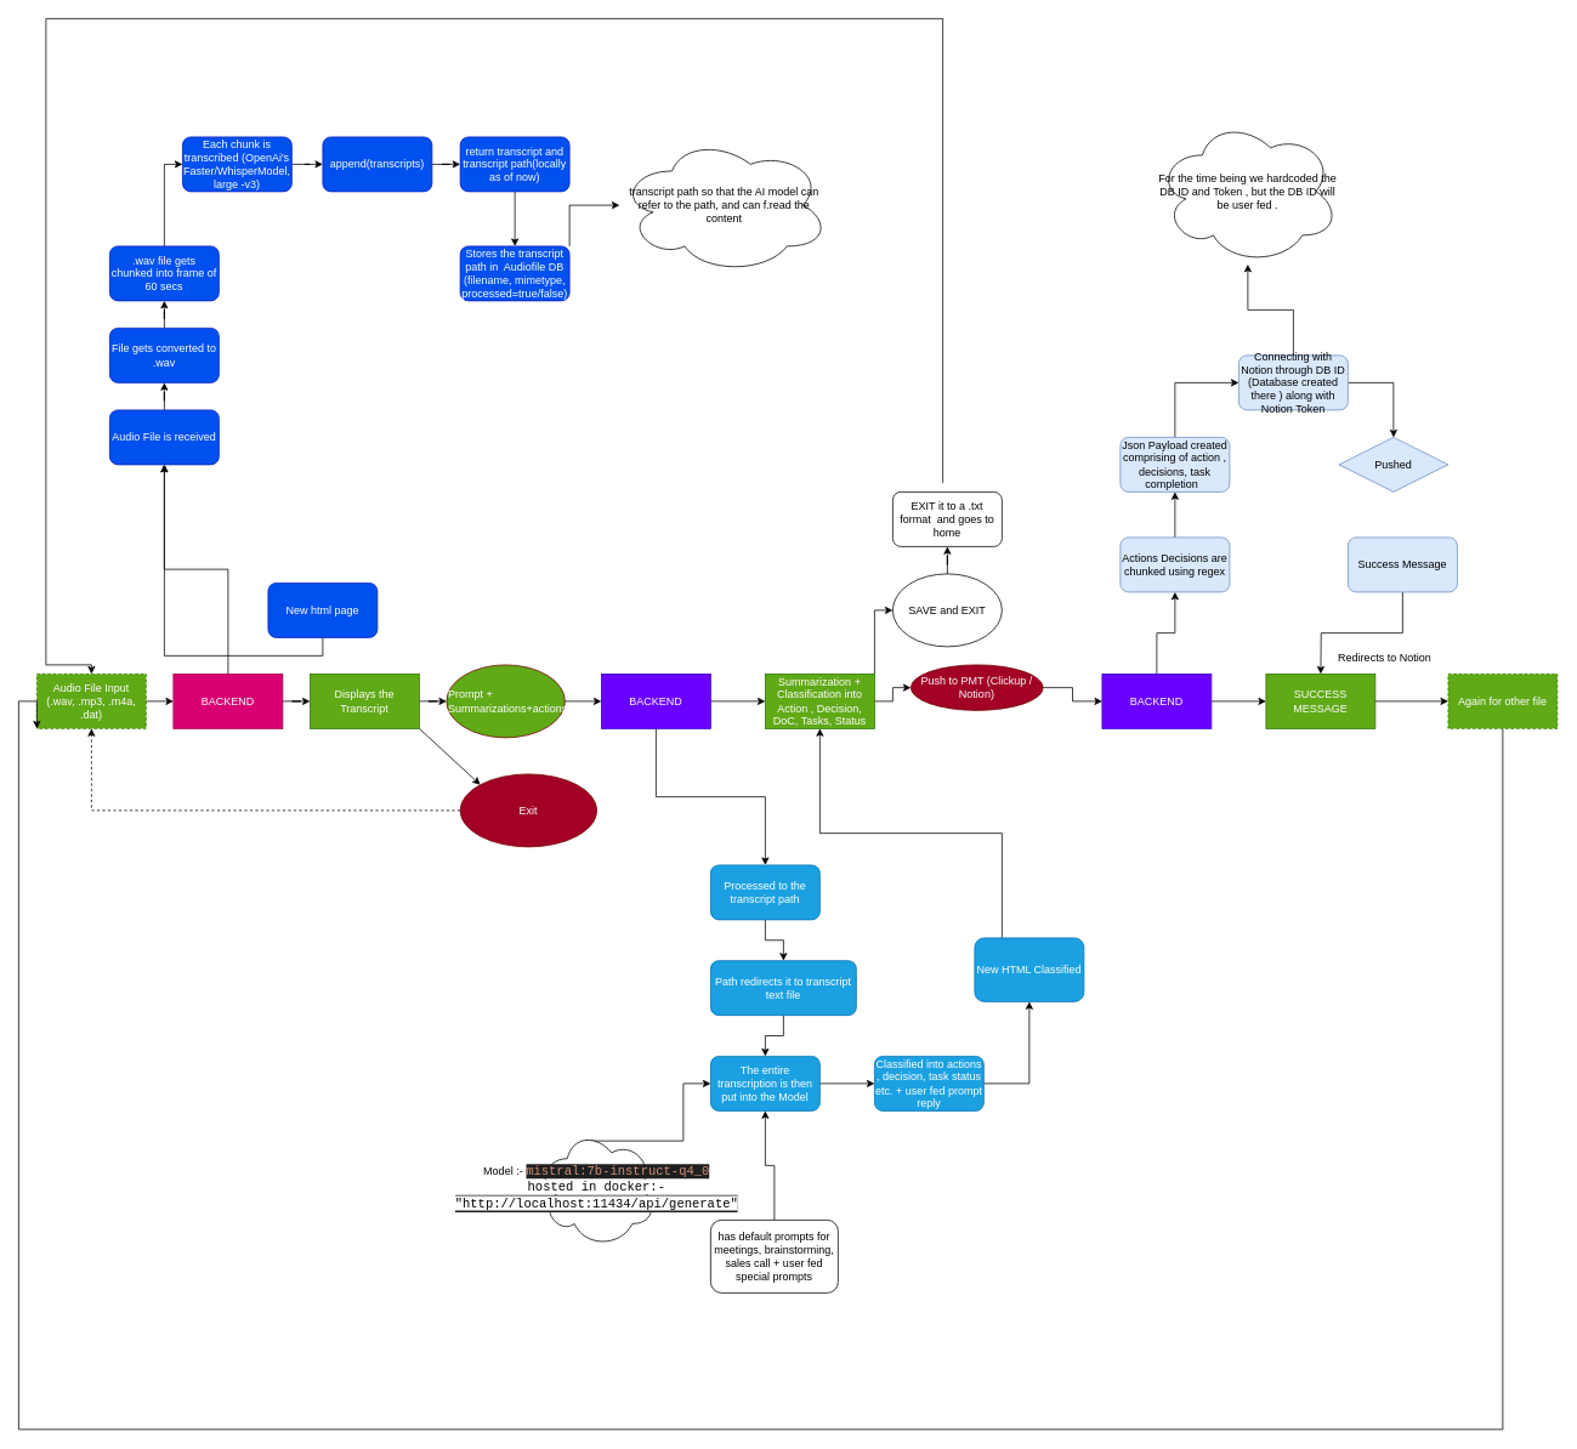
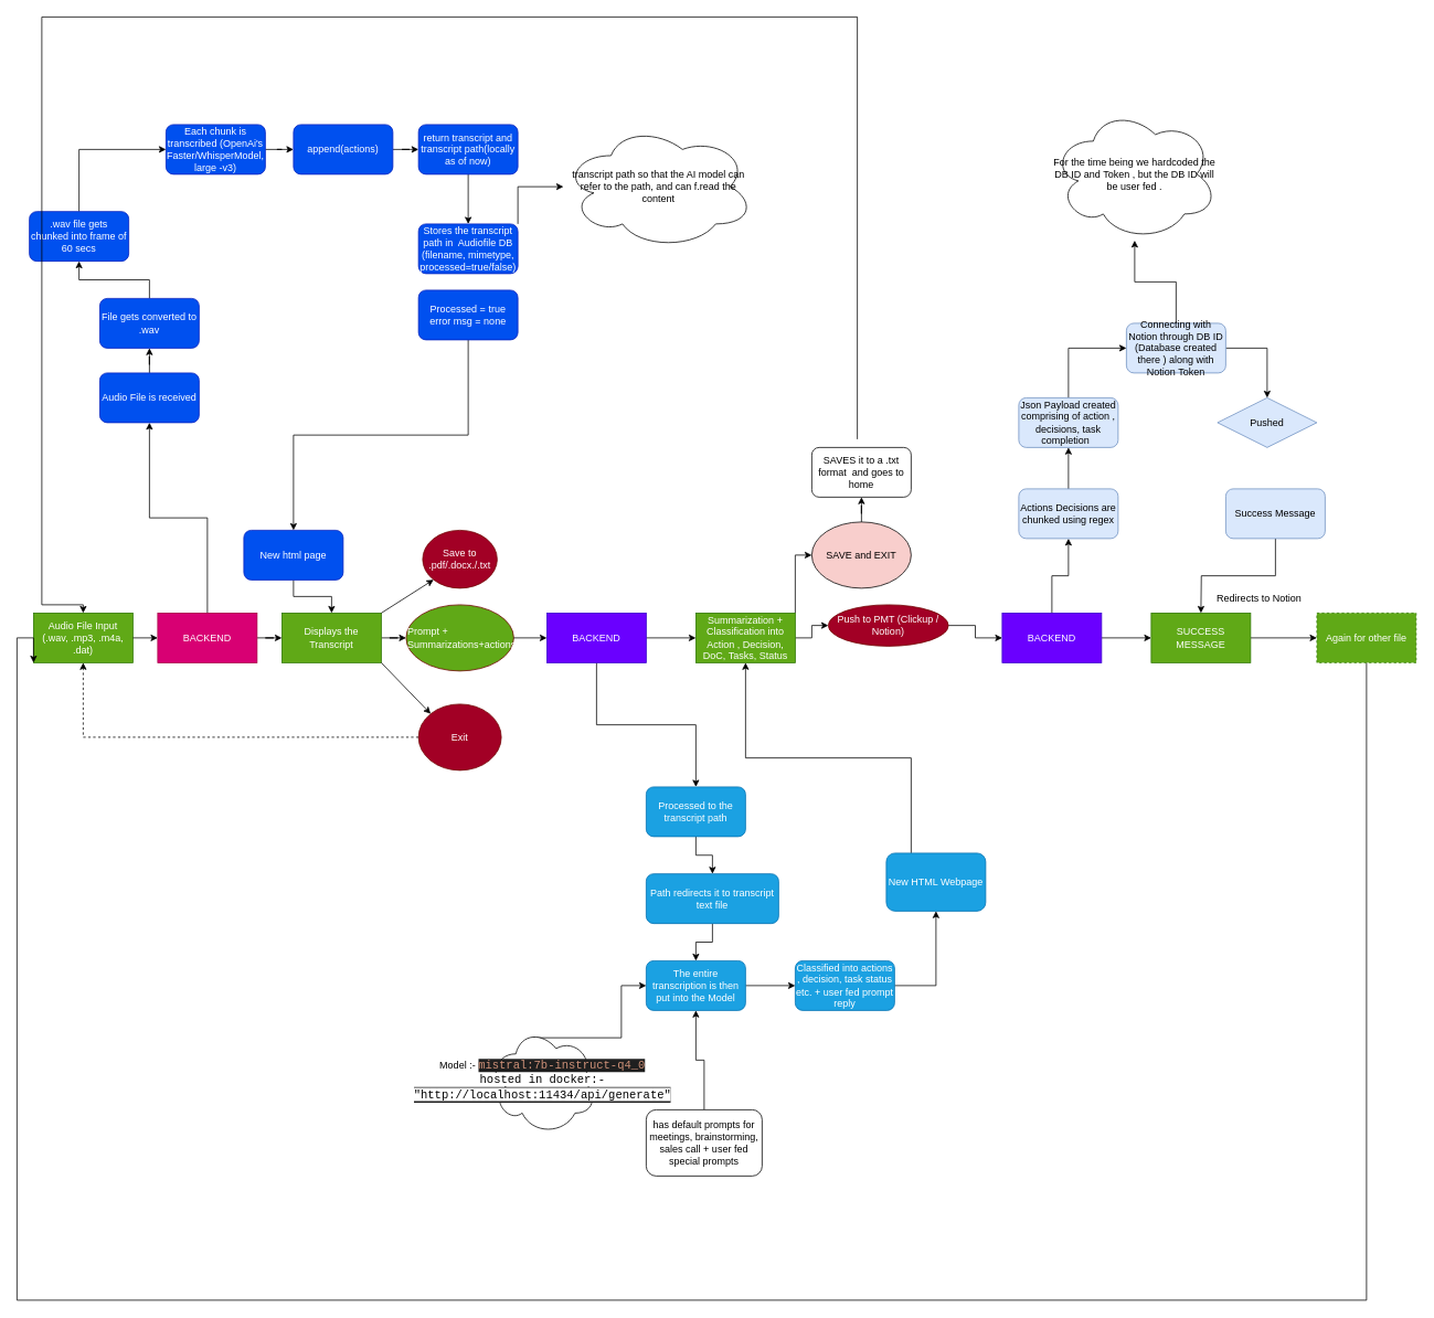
- <mxCell id="31" value="append(transcripts)" style="rounded=1;whiteSpace=wrap;html=1;fillColor=#0050ef;fontColor=#ffffff;strokeColor=#001DBC;" vertex="1" parent="1"><mxGeometry x="354" y="150" width="120" height="60" as="geometry" /></mxCell>
+ <mxCell id="31" value="append(actions)" style="rounded=1;whiteSpace=wrap;html=1;fillColor=#0050ef;fontColor=#ffffff;strokeColor=#001DBC;" vertex="1" parent="1"><mxGeometry x="354" y="150" width="120" height="60" as="geometry" /></mxCell>
- <mxCell id="27" value=".wav file gets chunked into frame of 60 secs" style="rounded=1;whiteSpace=wrap;html=1;fillColor=#0050ef;fontColor=#ffffff;strokeColor=#001DBC;" vertex="1" parent="1"><mxGeometry x="120" y="270" width="120" height="60" as="geometry" /></mxCell>
+ <mxCell id="27" value=".wav file gets chunked into frame of 60 secs" style="rounded=1;whiteSpace=wrap;html=1;fillColor=#0050ef;fontColor=#ffffff;strokeColor=#001DBC;" vertex="1" parent="1"><mxGeometry x="35" y="255" width="120" height="60" as="geometry" /></mxCell>
+ <mxCell id="38" value="Processed = true&lt;div&gt;error msg = none&lt;/div&gt;" style="rounded=1;whiteSpace=wrap;html=1;fillColor=#0050ef;fontColor=#ffffff;strokeColor=#001DBC;" vertex="1" parent="1"><mxGeometry x="505" y="350" width="120" height="60" as="geometry" /></mxCell>
+ <mxCell id="37" style="edgeStyle=orthogonalEdgeStyle;rounded=0;orthogonalLoop=1;jettySize=auto;html=1;exitX=0.5;exitY=1;exitDx=0;exitDy=0;entryX=0.5;entryY=0;entryDx=0;entryDy=0;" edge="1" parent="1" source="38" target="40"><mxGeometry relative="1" as="geometry" /></mxCell>
- <mxCell id="58" value="EXIT it to a .txt format&amp;nbsp; and goes to home" style="rounded=1;whiteSpace=wrap;html=1;" vertex="1" parent="1"><mxGeometry x="980" y="540" width="120" height="60" as="geometry" /></mxCell>
+ <mxCell id="58" value="SAVES it to a .txt format&amp;nbsp; and goes to home" style="rounded=1;whiteSpace=wrap;html=1;" vertex="1" parent="1"><mxGeometry x="980" y="540" width="120" height="60" as="geometry" /></mxCell>
- <mxCell id="56" value="SAVE and EXIT" style="ellipse;whiteSpace=wrap;html=1;" vertex="1" parent="1"><mxGeometry x="980" y="630" width="120" height="80" as="geometry" /></mxCell>
+ <mxCell id="56" value="SAVE and EXIT" style="ellipse;whiteSpace=wrap;html=1;fillColor=#f8cecc;" vertex="1" parent="1"><mxGeometry x="980" y="630" width="120" height="80" as="geometry" /></mxCell>
+ <mxCell id="9" value="Save to .pdf/.docx./.txt" style="ellipse;whiteSpace=wrap;html=1;fillColor=light-dark(#A20025,#FF0A9A);fontColor=#ffffff;strokeColor=#6F0000;" vertex="1" parent="1"><mxGeometry x="510" y="640" width="90" height="70" as="geometry" /></mxCell>
- <mxCell id="39" style="edgeStyle=orthogonalEdgeStyle;rounded=0;orthogonalLoop=1;jettySize=auto;html=1;exitX=0.5;exitY=1;exitDx=0;exitDy=0;" edge="1" parent="1" source="40" target="23"><mxGeometry relative="1" as="geometry" /></mxCell>
+ <mxCell id="39" style="edgeStyle=orthogonalEdgeStyle;rounded=0;orthogonalLoop=1;jettySize=auto;html=1;exitX=0.5;exitY=1;exitDx=0;exitDy=0;entryX=0.5;entryY=0;entryDx=0;entryDy=0;" edge="1" parent="1" source="40" target="8"><mxGeometry relative="1" as="geometry" /></mxCell>
+ <mxCell id="15" value="" style="endArrow=classic;html=1;rounded=0;entryX=0;entryY=1;entryDx=0;entryDy=0;exitX=1;exitY=0;exitDx=0;exitDy=0;" edge="1" parent="1" source="8" target="9"><mxGeometry width="50" height="50" relative="1" as="geometry"><mxPoint x="470" y="850" as="sourcePoint" /><mxPoint x="520" y="800" as="targetPoint" /><Array as="points" /></mxGeometry></mxCell>
- <mxCell id="2" value="Audio File Input&lt;br&gt;(.wav, .mp3, .m4a, .dat)" style="rounded=0;whiteSpace=wrap;html=1;fillColor=#60a917;fontColor=#ffffff;strokeColor=#2D7600;dashed=1;" vertex="1" parent="1"><mxGeometry x="40" y="740" width="120" height="60" as="geometry" /></mxCell>
+ <mxCell id="2" value="Audio File Input&lt;br&gt;(.wav, .mp3, .m4a, .dat)" style="rounded=0;whiteSpace=wrap;html=1;fillColor=#60a917;fontColor=#ffffff;strokeColor=#2D7600;" vertex="1" parent="1"><mxGeometry x="40" y="740" width="120" height="60" as="geometry" /></mxCell>
- <mxCell id="13" value="Exit" style="ellipse;whiteSpace=wrap;html=1;fillColor=#a20025;fontColor=#ffffff;strokeColor=#6F0000;shadow=0;" vertex="1" parent="1"><mxGeometry x="505" y="850" width="150" height="80" as="geometry" /></mxCell>
+ <mxCell id="13" value="Exit" style="ellipse;whiteSpace=wrap;html=1;fillColor=#a20025;fontColor=#ffffff;strokeColor=#6F0000;shadow=0;" vertex="1" parent="1"><mxGeometry x="505" y="850" width="100" height="80" as="geometry" /></mxCell>
- <mxCell id="54" value="New HTML Classified" style="rounded=1;whiteSpace=wrap;html=1;fillColor=#1ba1e2;fontColor=#ffffff;strokeColor=#006EAF;" vertex="1" parent="1"><mxGeometry x="1070" y="1030" width="120" height="70" as="geometry" /></mxCell>
+ <mxCell id="54" value="New HTML Webpage" style="rounded=1;whiteSpace=wrap;html=1;fillColor=#1ba1e2;fontColor=#ffffff;strokeColor=#006EAF;" vertex="1" parent="1"><mxGeometry x="1070" y="1030" width="120" height="70" as="geometry" /></mxCell>
